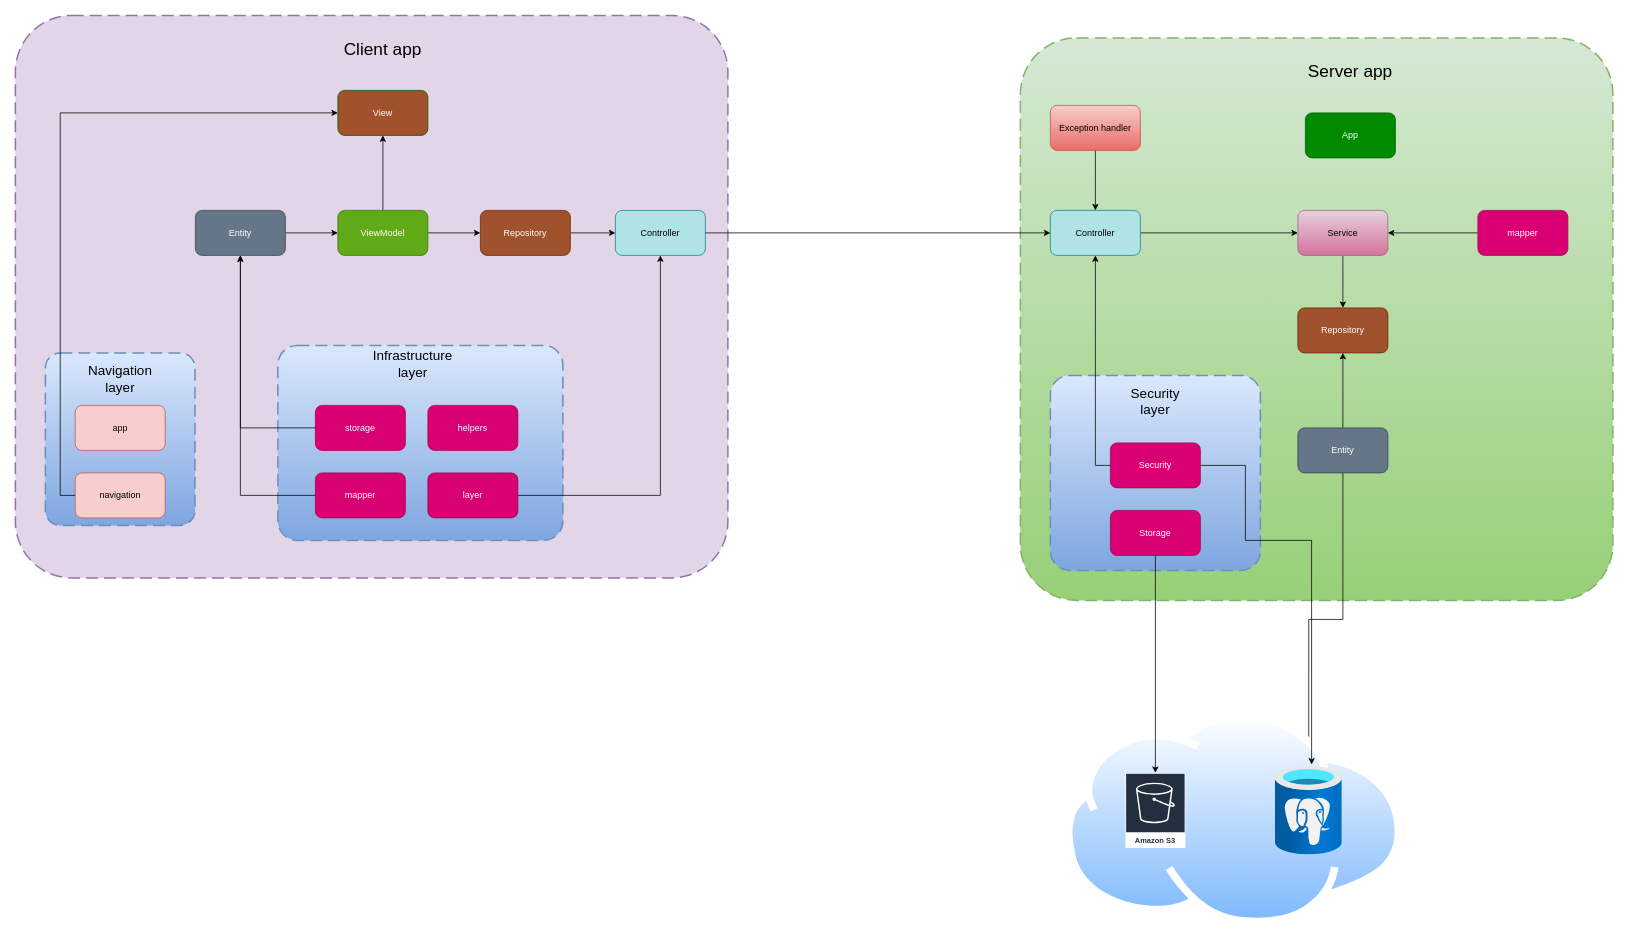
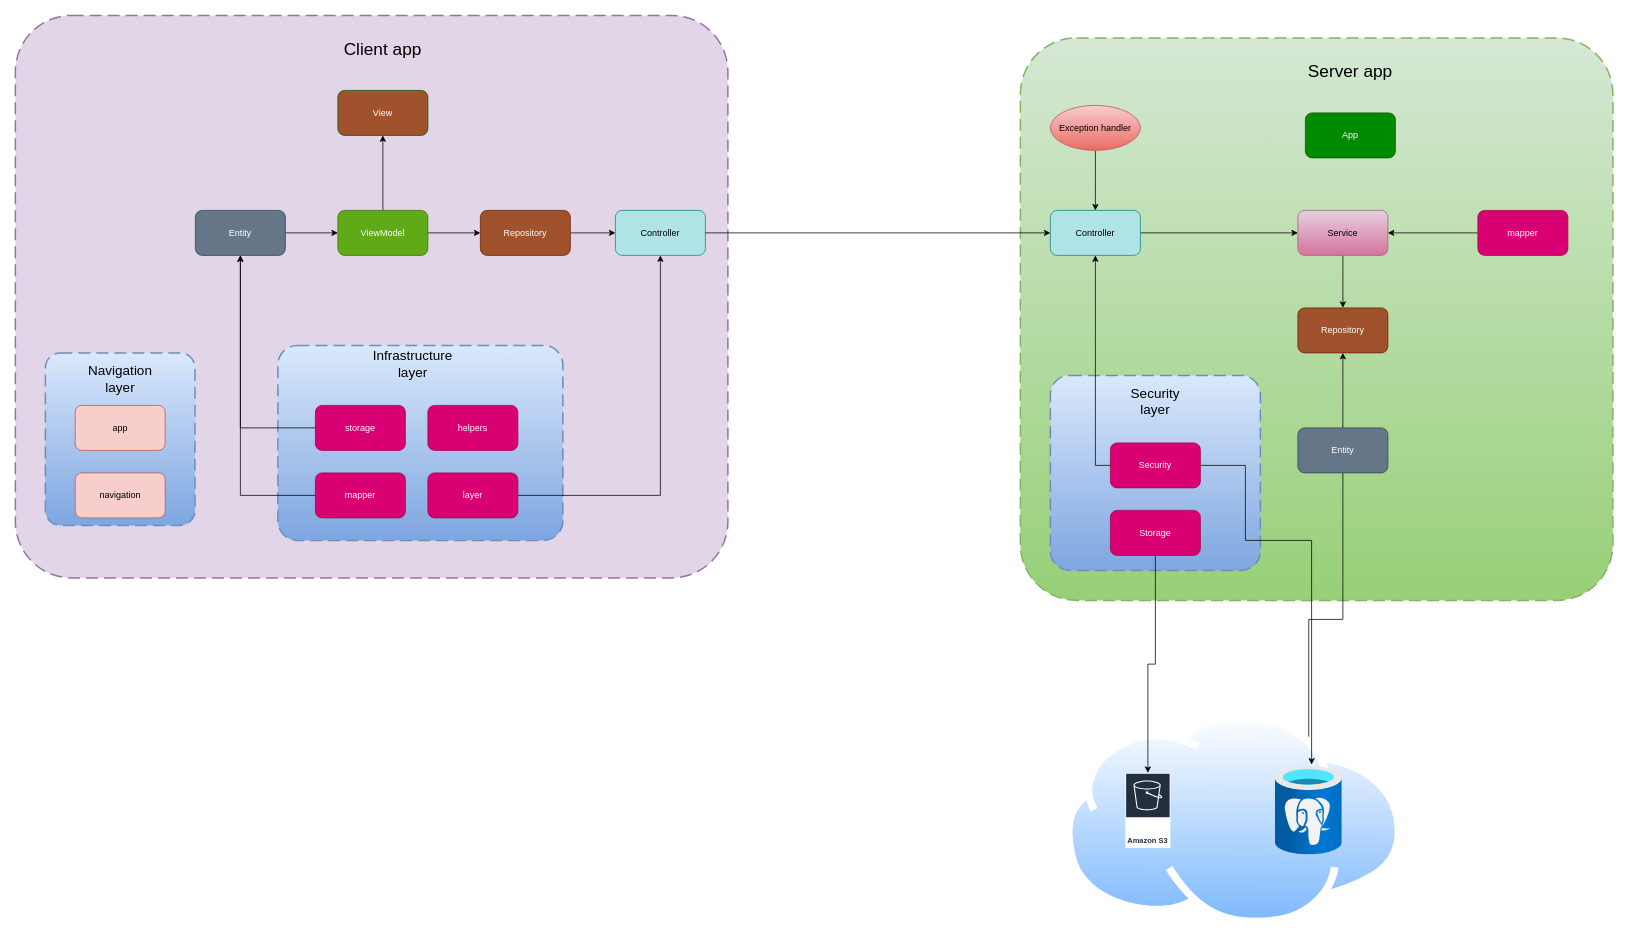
- <mxCell id="53" value="Exception handler" style="rounded=1;whiteSpace=wrap;html=1;fillColor=#f8cecc;strokeColor=#b85450;gradientColor=#ea6b66;" vertex="1" parent="1"><mxGeometry x="1400" y="140" width="120" height="60" as="geometry" /></mxCell>
+ <mxCell id="53" value="Exception handler" style="ellipse;whiteSpace=wrap;html=1;fillColor=#f8cecc;strokeColor=#b85450;gradientColor=#ea6b66;" vertex="1" parent="1"><mxGeometry x="1400" y="140" width="120" height="60" as="geometry" /></mxCell>
- <mxCell id="25" style="edgeStyle=orthogonalEdgeStyle;rounded=0;orthogonalLoop=1;jettySize=auto;html=1;entryX=0;entryY=0.5;entryDx=0;entryDy=0;exitX=0;exitY=0.5;exitDx=0;exitDy=0;" edge="1" parent="1" source="23" target="3"><mxGeometry relative="1" as="geometry" /></mxCell>
- <mxCell id="50" value="Amazon S3" style="sketch=0;outlineConnect=0;fontColor=#232F3E;gradientColor=none;strokeColor=#ffffff;fillColor=#232F3E;dashed=0;verticalLabelPosition=middle;verticalAlign=bottom;align=center;html=1;whiteSpace=wrap;fontSize=10;fontStyle=1;spacing=3;shape=mxgraph.aws4.productIcon;prIcon=mxgraph.aws4.s3;" vertex="1" parent="1"><mxGeometry x="1500" y="1030" width="80" height="100" as="geometry" /></mxCell>
+ <mxCell id="50" value="Amazon S3" style="sketch=0;outlineConnect=0;fontColor=#232F3E;gradientColor=none;strokeColor=#ffffff;fillColor=#232F3E;dashed=0;verticalLabelPosition=middle;verticalAlign=bottom;align=center;html=1;whiteSpace=wrap;fontSize=10;fontStyle=1;spacing=3;shape=mxgraph.aws4.productIcon;prIcon=mxgraph.aws4.s3;" vertex="1" parent="1"><mxGeometry x="1500" y="1030" width="60" height="100" as="geometry" /></mxCell>
